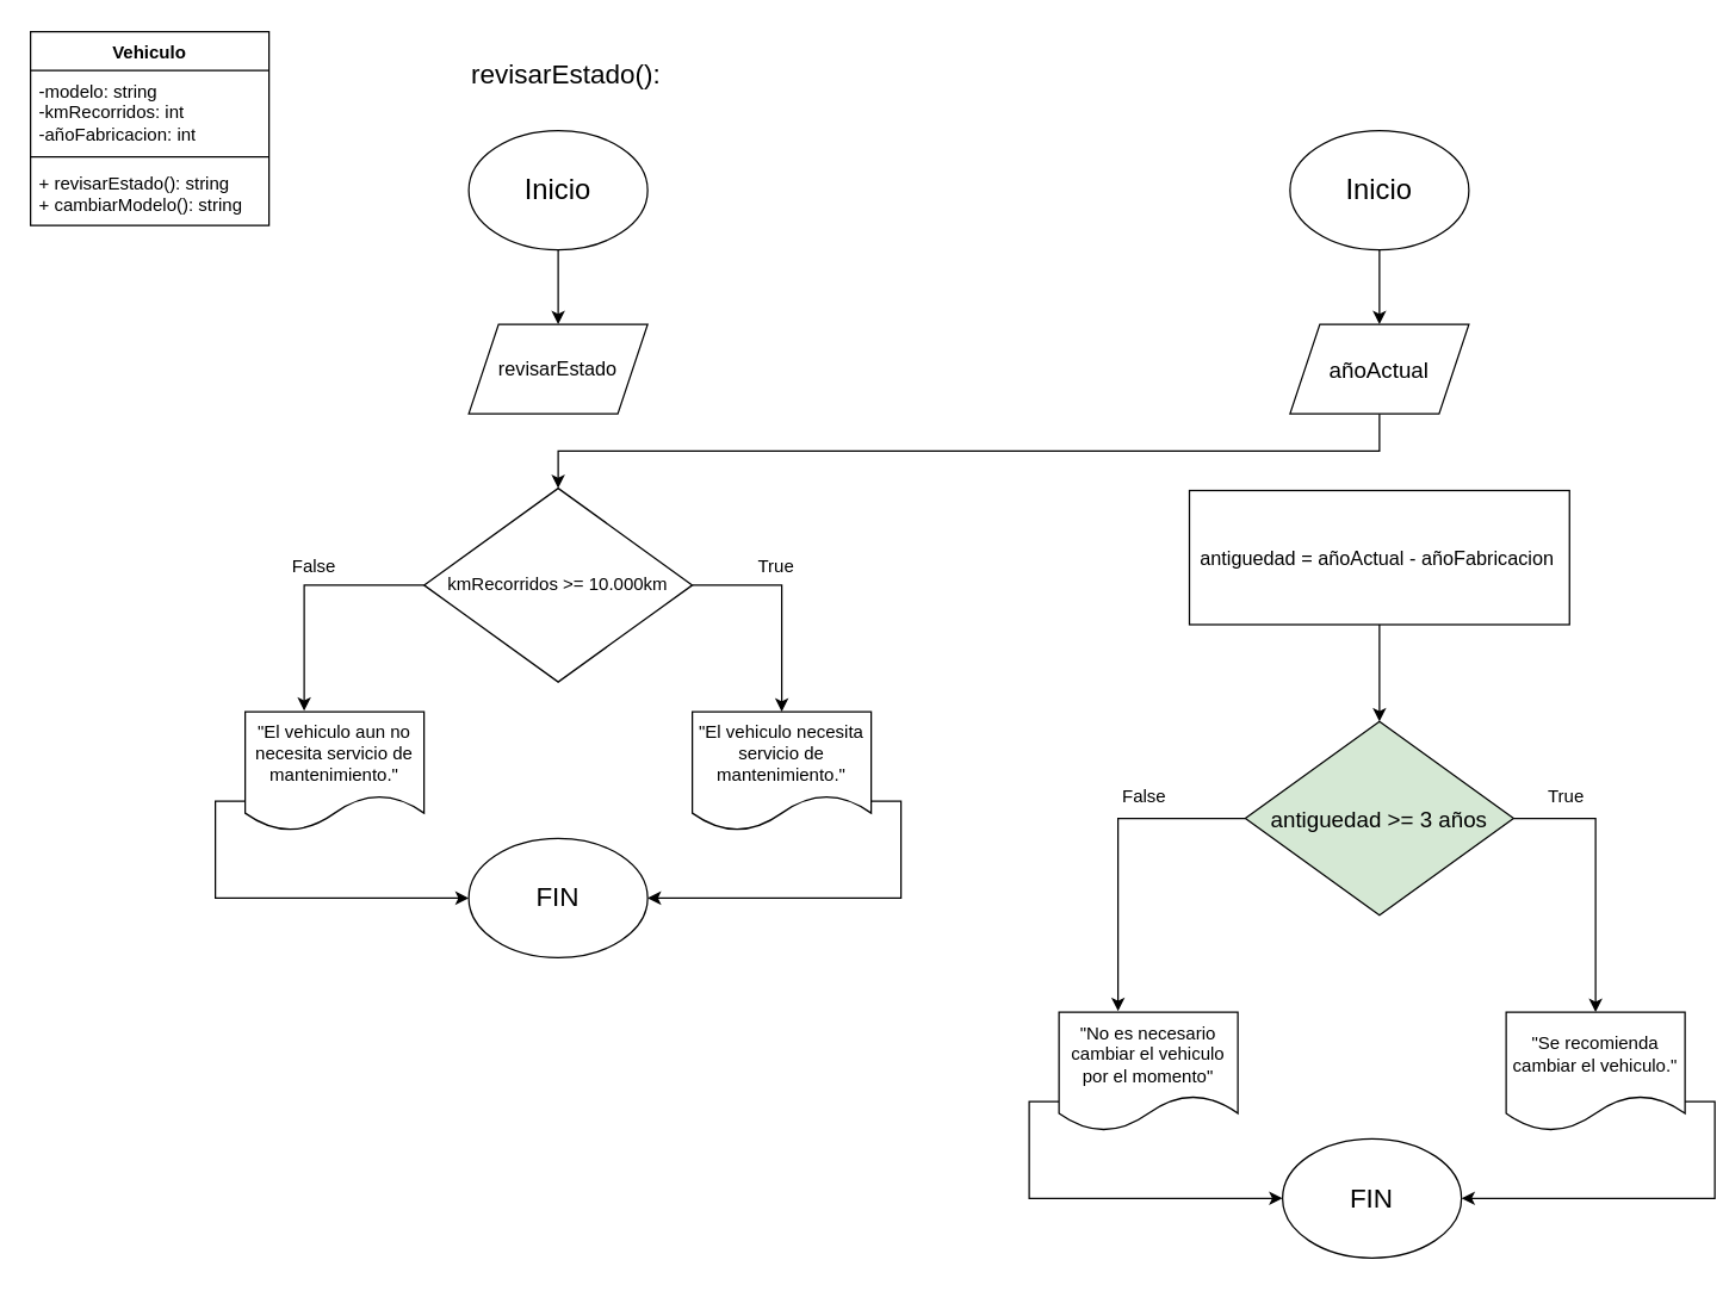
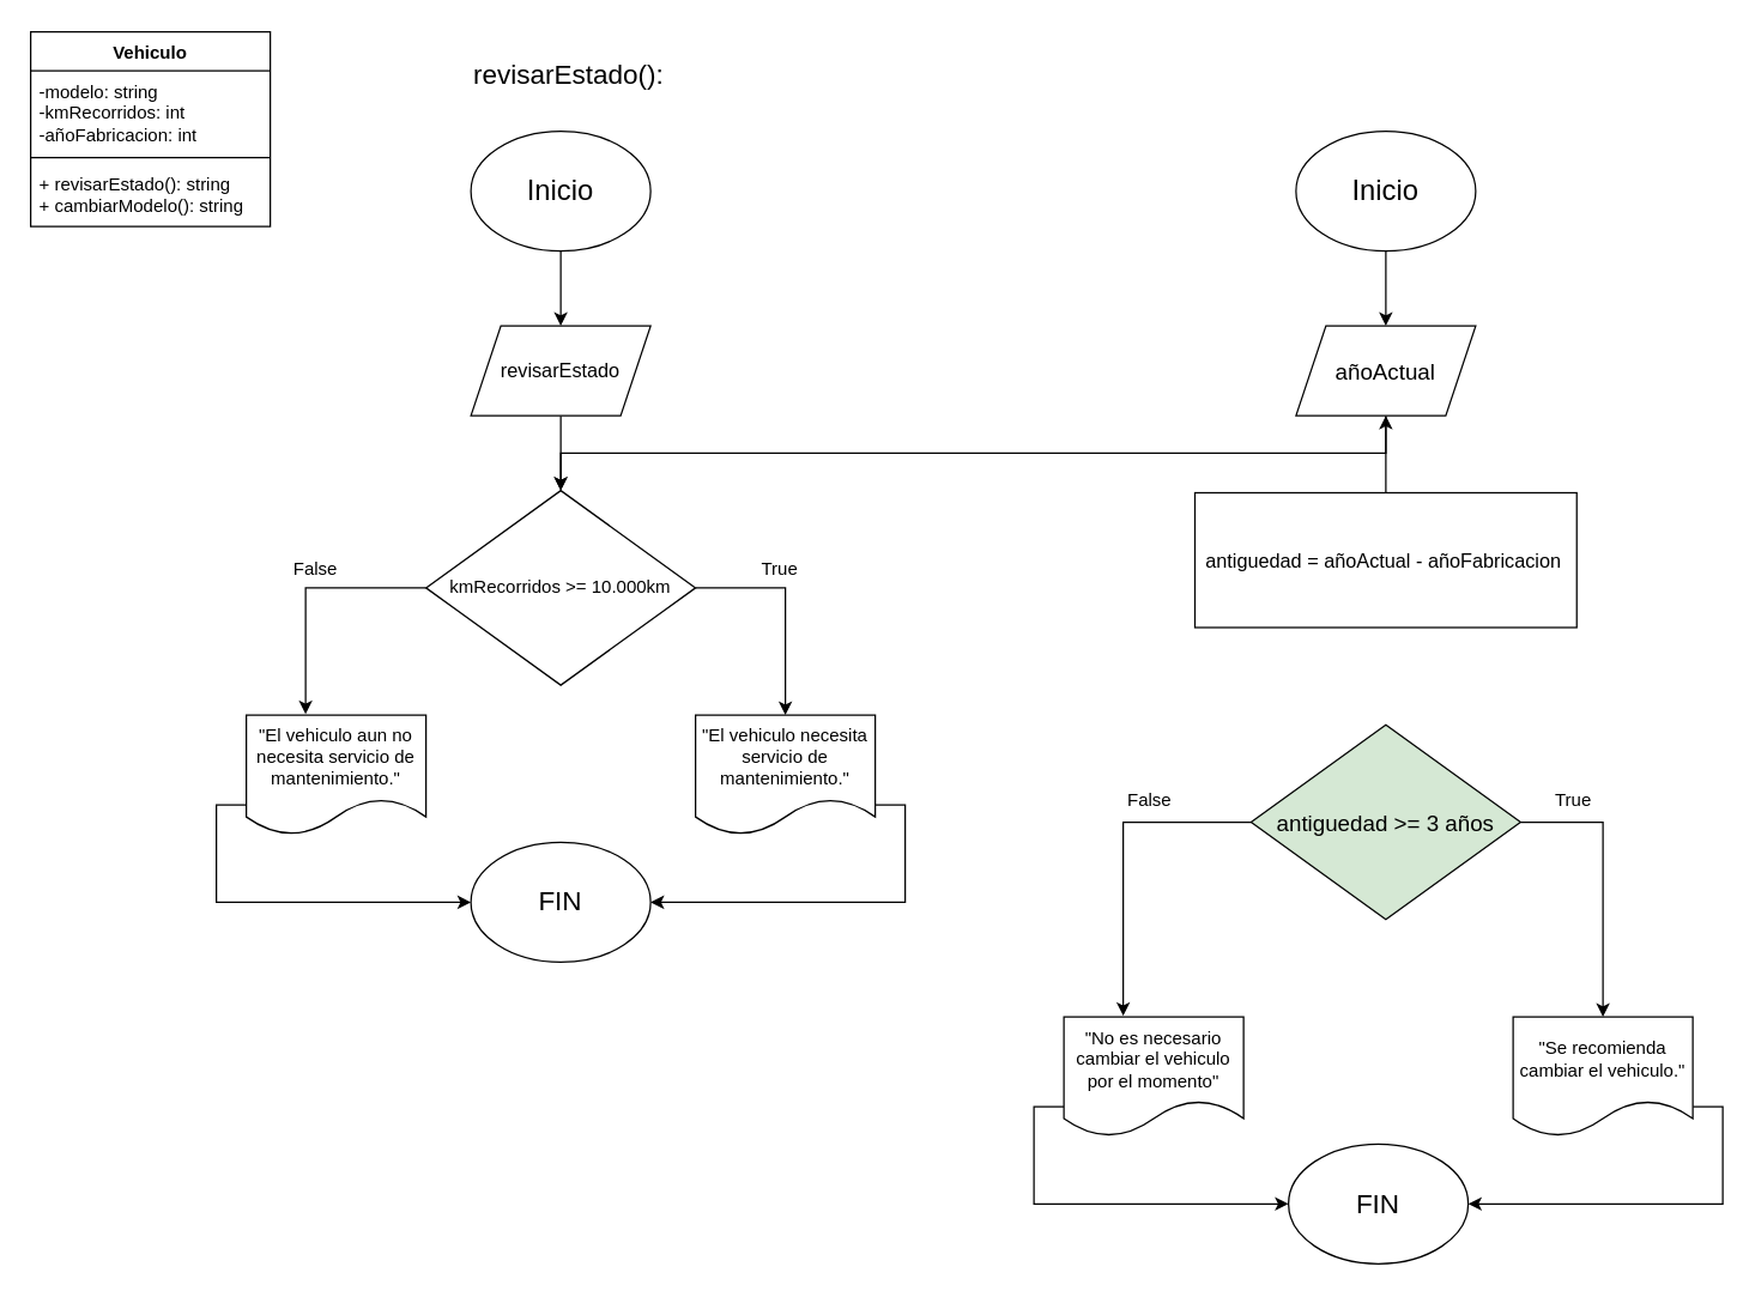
+ <mxCell id="10" style="edgeStyle=orthogonalEdgeStyle;rounded=0;orthogonalLoop=1;jettySize=auto;html=1;entryX=0.5;entryY=0;entryDx=0;entryDy=0;" edge="1" parent="1" source="11" target="9"><mxGeometry relative="1" as="geometry" /></mxCell>
- <mxCell id="35" style="edgeStyle=orthogonalEdgeStyle;rounded=0;orthogonalLoop=1;jettySize=auto;html=1;entryX=0.5;entryY=0;entryDx=0;entryDy=0;" edge="1" parent="1" source="36" target="24"><mxGeometry relative="1" as="geometry" /></mxCell>
+ <mxCell id="35" style="edgeStyle=orthogonalEdgeStyle;rounded=0;orthogonalLoop=1;jettySize=auto;html=1;" edge="1" parent="1" source="36" target="26"><mxGeometry relative="1" as="geometry" /></mxCell>
